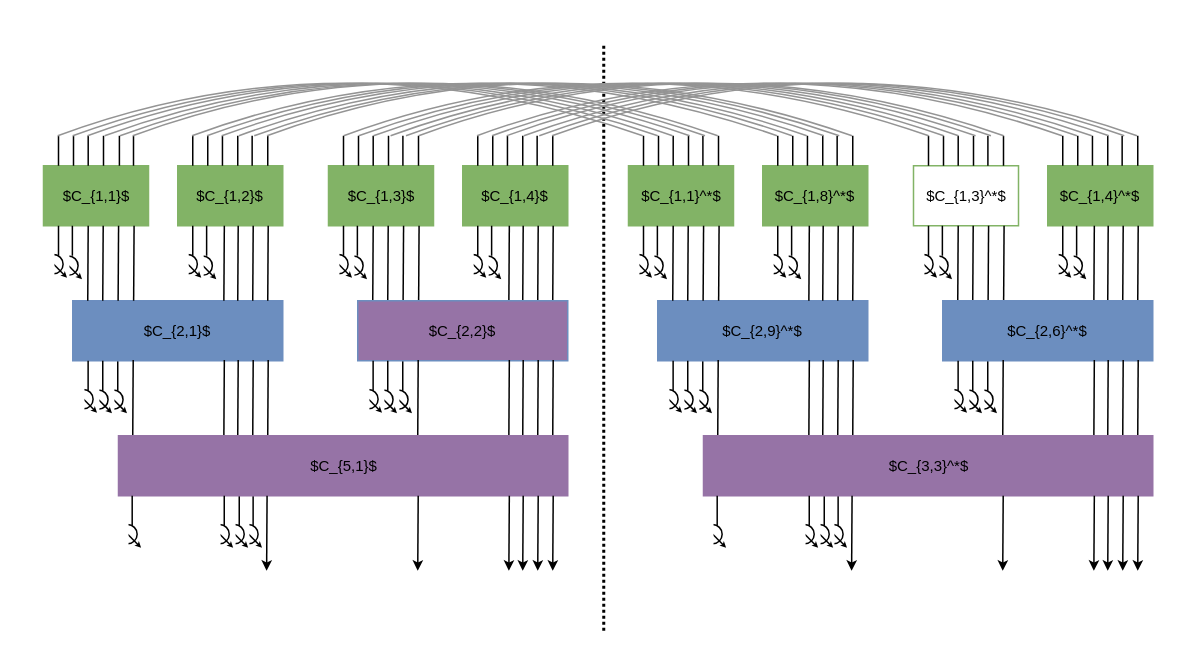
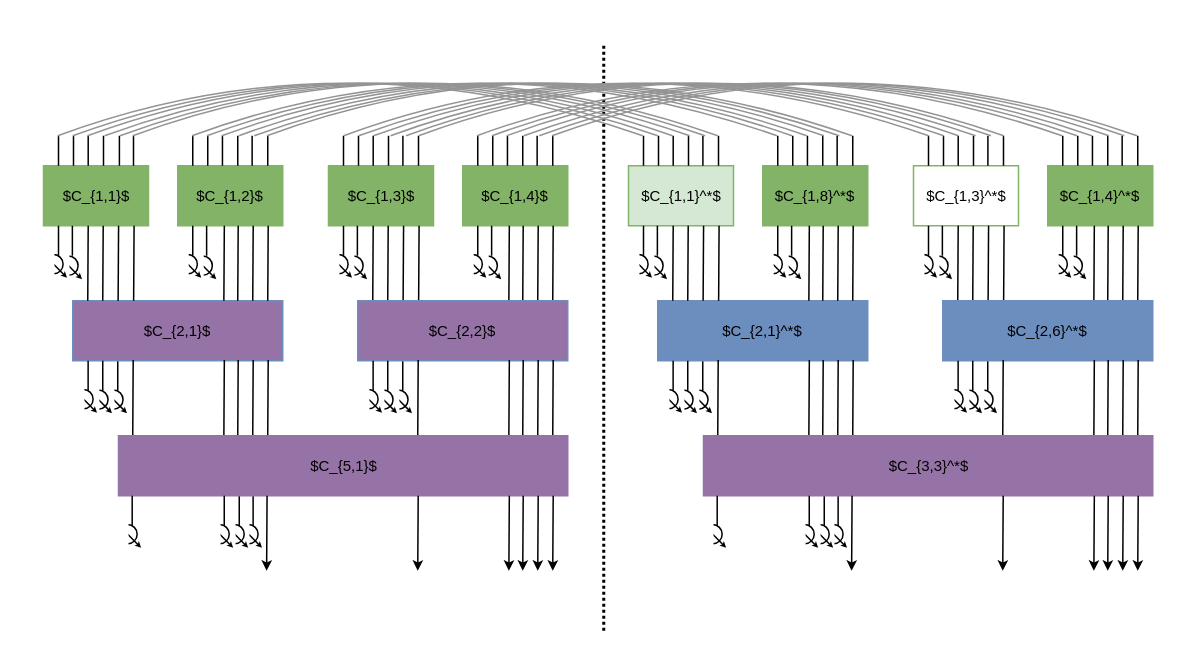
- <mxCell id="200" value="$C_{1,1}^*$" style="rounded=0;whiteSpace=wrap;html=1;direction=south;fillColor=#82B366;strokeColor=#82b366;glass=0;shadow=0;fontSize=10;" parent="1" vertex="1"><mxGeometry x="418.5" y="110" width="70" height="40" as="geometry" /></mxCell>
+ <mxCell id="200" value="$C_{1,1}^*$" style="rounded=0;whiteSpace=wrap;html=1;direction=south;fillColor=#d5e8d4;strokeColor=#82b366;glass=0;shadow=0;fontSize=10;" parent="1" vertex="1"><mxGeometry x="418.5" y="110" width="70" height="40" as="geometry" /></mxCell>
- <mxCell id="55" value="$C_{2,1}$" style="rounded=0;whiteSpace=wrap;html=1;direction=south;fillColor=#6C8EBF;strokeColor=#6c8ebf;fontSize=10;" parent="1" vertex="1"><mxGeometry x="48" y="200" width="140" height="40" as="geometry" /></mxCell>
+ <mxCell id="55" value="$C_{2,1}$" style="rounded=0;whiteSpace=wrap;html=1;direction=south;fillColor=#9673a6;strokeColor=#6c8ebf;fontSize=10;" parent="1" vertex="1"><mxGeometry x="48" y="200" width="140" height="40" as="geometry" /></mxCell>
- <mxCell id="209" value="$C_{2,9}^*$" style="rounded=0;whiteSpace=wrap;html=1;direction=south;fillColor=#6C8EBF;strokeColor=#6c8ebf;glass=0;shadow=0;fontSize=10;" parent="1" vertex="1"><mxGeometry x="438" y="200" width="140" height="40" as="geometry" /></mxCell>
+ <mxCell id="209" value="$C_{2,1}^*$" style="rounded=0;whiteSpace=wrap;html=1;direction=south;fillColor=#6C8EBF;strokeColor=#6c8ebf;glass=0;shadow=0;fontSize=10;" parent="1" vertex="1"><mxGeometry x="438" y="200" width="140" height="40" as="geometry" /></mxCell>
